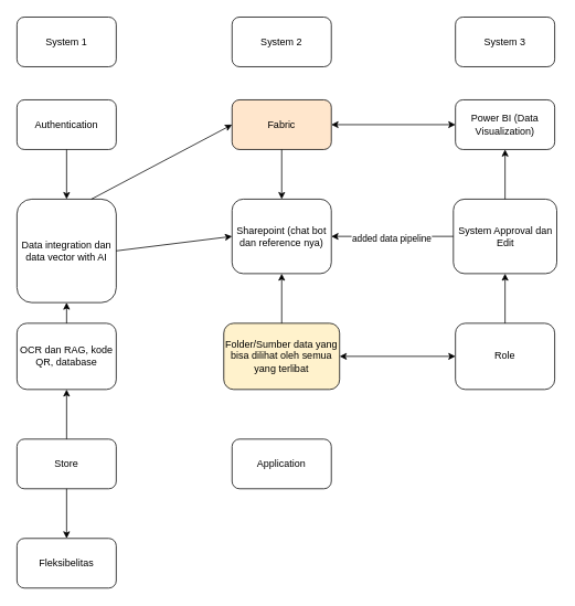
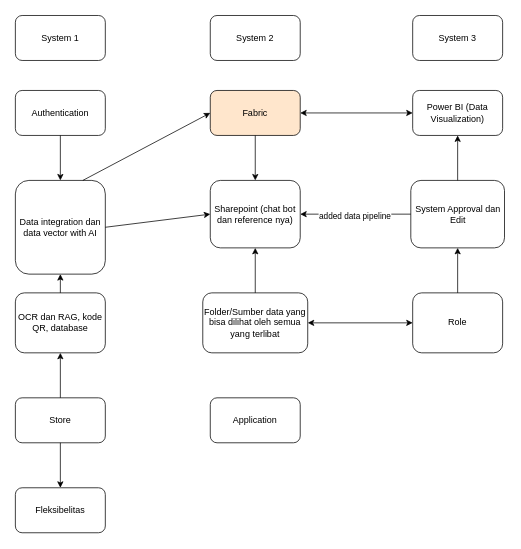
- <mxCell id="13" value="Folder/Sumber data yang bisa dilihat oleh semua yang terlibat" style="rounded=1;whiteSpace=wrap;html=1;fillColor=#fff2cc;" vertex="1" parent="1"><mxGeometry x="270" y="390" width="140" height="80" as="geometry" /></mxCell>
+ <mxCell id="13" value="Folder/Sumber data yang bisa dilihat oleh semua yang terlibat" style="rounded=1;whiteSpace=wrap;html=1;" vertex="1" parent="1"><mxGeometry x="270" y="390" width="140" height="80" as="geometry" /></mxCell>
